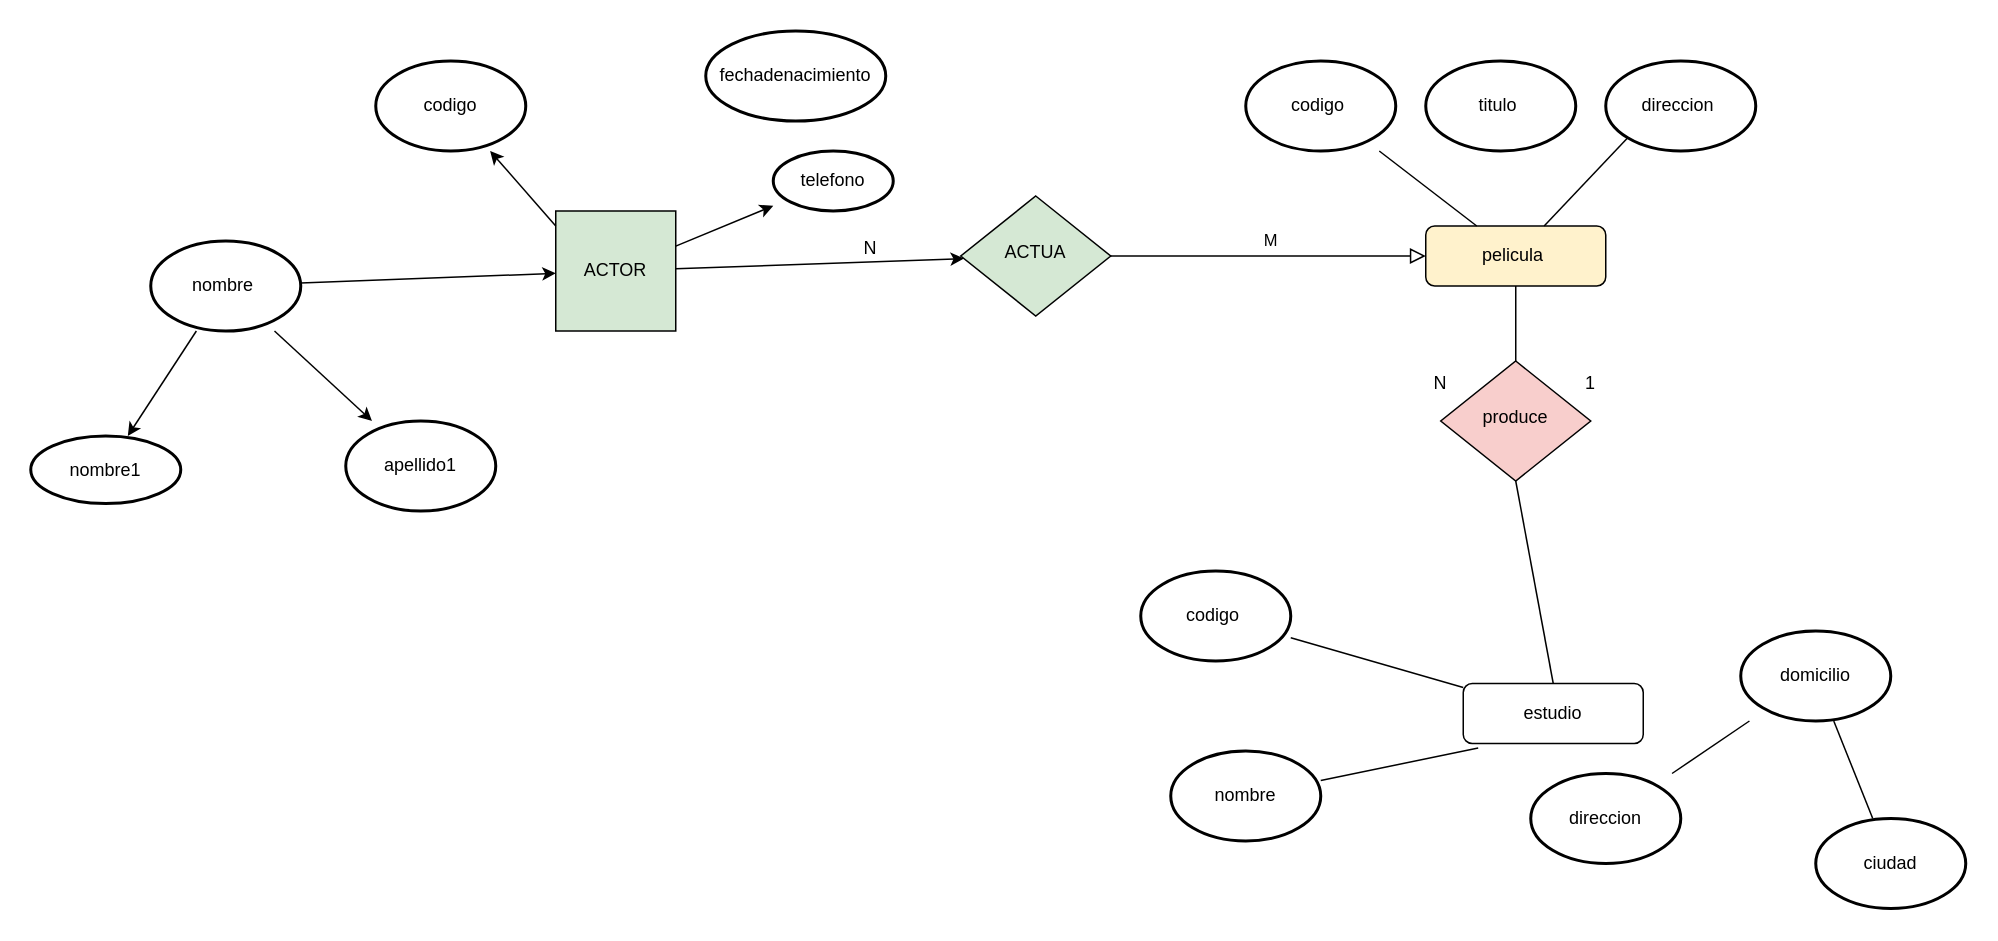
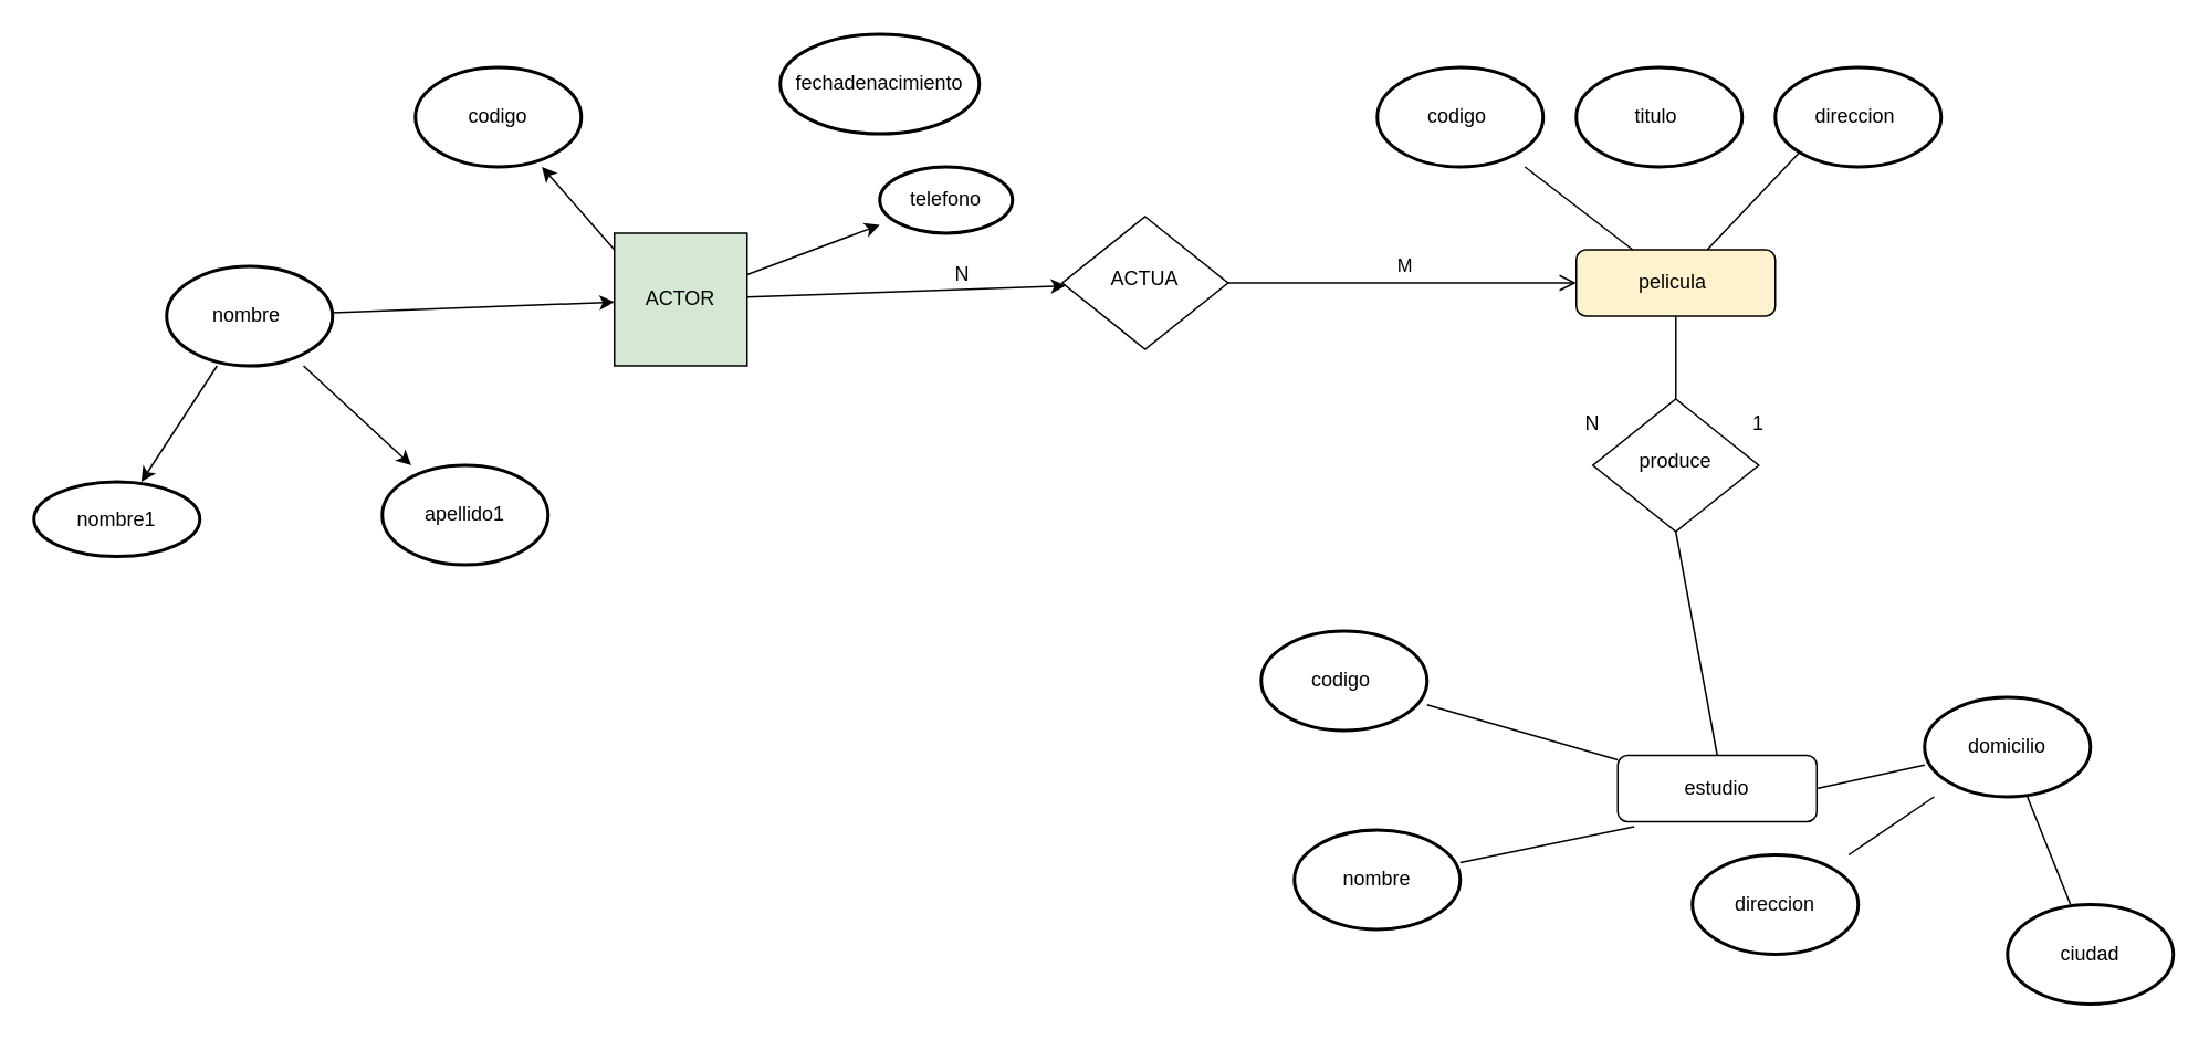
- <mxCell id="11" value="telefono" style="strokeWidth=2;html=1;shape=mxgraph.flowchart.start_1;whiteSpace=wrap;" vertex="1" parent="1"><mxGeometry x="515" y="100" width="80" height="40" as="geometry" /></mxCell>
+ <mxCell id="11" value="telefono" style="strokeWidth=2;html=1;shape=mxgraph.flowchart.start_1;whiteSpace=wrap;" vertex="1" parent="1"><mxGeometry x="530" y="100" width="80" height="40" as="geometry" /></mxCell>
- <mxCell id="3" value="ACTUA" style="rhombus;whiteSpace=wrap;html=1;shadow=0;fontFamily=Helvetica;fontSize=12;align=center;strokeWidth=1;spacing=6;spacingTop=-4;fillColor=#d5e8d4;" parent="1" vertex="1"><mxGeometry x="640" y="130" width="100" height="80" as="geometry" /></mxCell>
+ <mxCell id="3" value="ACTUA" style="rhombus;whiteSpace=wrap;html=1;shadow=0;fontFamily=Helvetica;fontSize=12;align=center;strokeWidth=1;spacing=6;spacingTop=-4;" parent="1" vertex="1"><mxGeometry x="640" y="130" width="100" height="80" as="geometry" /></mxCell>
- <mxCell id="2" value="&amp;nbsp;M" style="edgeStyle=orthogonalEdgeStyle;rounded=0;html=1;jettySize=auto;orthogonalLoop=1;fontSize=11;endArrow=block;endFill=0;endSize=8;strokeWidth=1;shadow=0;labelBackgroundColor=none;" parent="1" source="3" target="4" edge="1"><mxGeometry y="10" relative="1" as="geometry"><mxPoint as="offset" /></mxGeometry></mxCell>
+ <mxCell id="2" value="&amp;nbsp;M" style="edgeStyle=orthogonalEdgeStyle;rounded=0;html=1;jettySize=auto;orthogonalLoop=1;fontSize=11;endArrow=open;endFill=0;endSize=8;strokeWidth=1;shadow=0;labelBackgroundColor=none;" parent="1" source="3" target="4" edge="1"><mxGeometry y="10" relative="1" as="geometry"><mxPoint as="offset" /></mxGeometry></mxCell>
- <mxCell id="5" value="produce" style="rhombus;whiteSpace=wrap;html=1;shadow=0;fontFamily=Helvetica;fontSize=12;align=center;strokeWidth=1;spacing=6;spacingTop=-4;fillColor=#f8cecc;" parent="1" vertex="1"><mxGeometry x="960" y="240" width="100" height="80" as="geometry" /></mxCell>
+ <mxCell id="5" value="produce" style="rhombus;whiteSpace=wrap;html=1;shadow=0;fontFamily=Helvetica;fontSize=12;align=center;strokeWidth=1;spacing=6;spacingTop=-4;" parent="1" vertex="1"><mxGeometry x="960" y="240" width="100" height="80" as="geometry" /></mxCell>
+ <mxCell id="33" value="" style="endArrow=none;html=1;rounded=0;exitX=1;exitY=0.5;exitDx=0;exitDy=0;" edge="1" parent="1" source="6" target="29"><mxGeometry width="50" height="50" relative="1" as="geometry"><mxPoint x="670" y="370" as="sourcePoint" /><mxPoint x="720" y="320" as="targetPoint" /></mxGeometry></mxCell>
